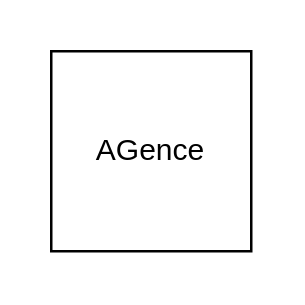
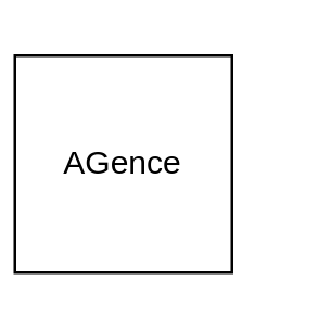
- <mxCell id="2" value="AGence" style="whiteSpace=wrap;html=1;aspect=fixed;" vertex="1" parent="1"><mxGeometry x="20" y="20" width="80" height="80" as="geometry" /></mxCell>
+ <mxCell id="2" value="AGence" style="whiteSpace=wrap;html=1;aspect=fixed;" vertex="1" parent="1"><mxGeometry x="5" y="20" width="80" height="80" as="geometry" /></mxCell>
